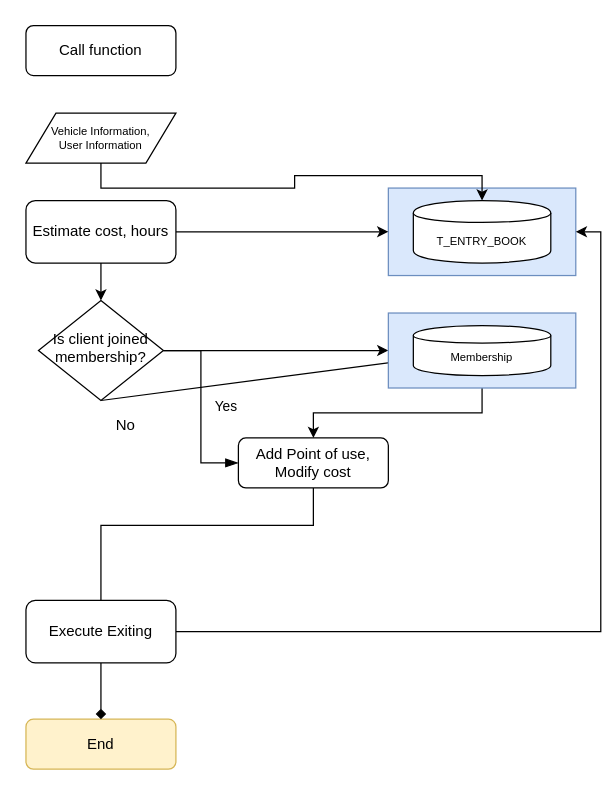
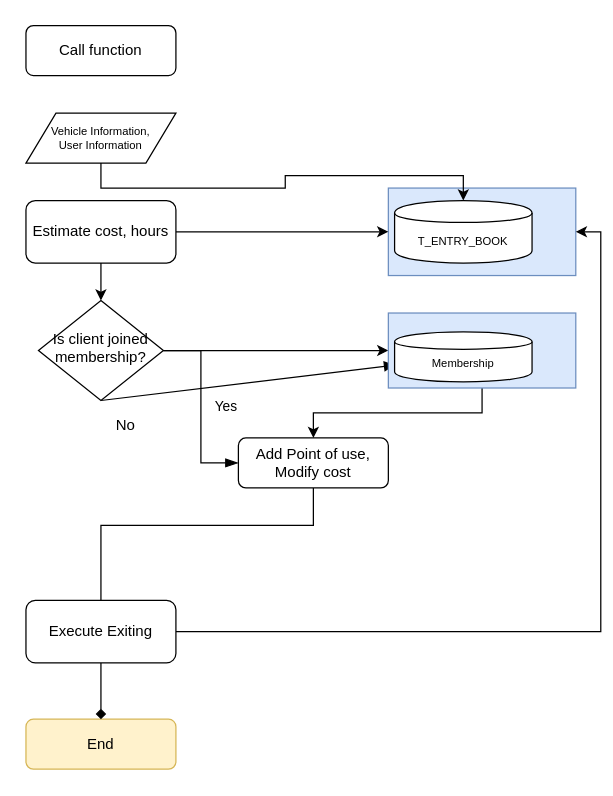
- <mxCell id="21" value="T_ENTRY_BOOK" style="shape=cylinder;whiteSpace=wrap;html=1;boundedLbl=1;backgroundOutline=1;fontSize=9;" vertex="1" parent="1"><mxGeometry x="330" y="160" width="110" height="50" as="geometry" /></mxCell>
+ <mxCell id="21" value="T_ENTRY_BOOK" style="shape=cylinder;whiteSpace=wrap;html=1;boundedLbl=1;backgroundOutline=1;fontSize=9;" vertex="1" parent="1"><mxGeometry x="315" y="160" width="110" height="50" as="geometry" /></mxCell>
- <mxCell id="15" value="Membership" style="shape=cylinder;whiteSpace=wrap;html=1;boundedLbl=1;backgroundOutline=1;fontSize=9;" parent="1" vertex="1"><mxGeometry x="330" y="260" width="110" height="40" as="geometry" /></mxCell>
+ <mxCell id="15" value="Membership" style="shape=cylinder;whiteSpace=wrap;html=1;boundedLbl=1;backgroundOutline=1;fontSize=9;" parent="1" vertex="1"><mxGeometry x="315" y="265" width="110" height="40" as="geometry" /></mxCell>
